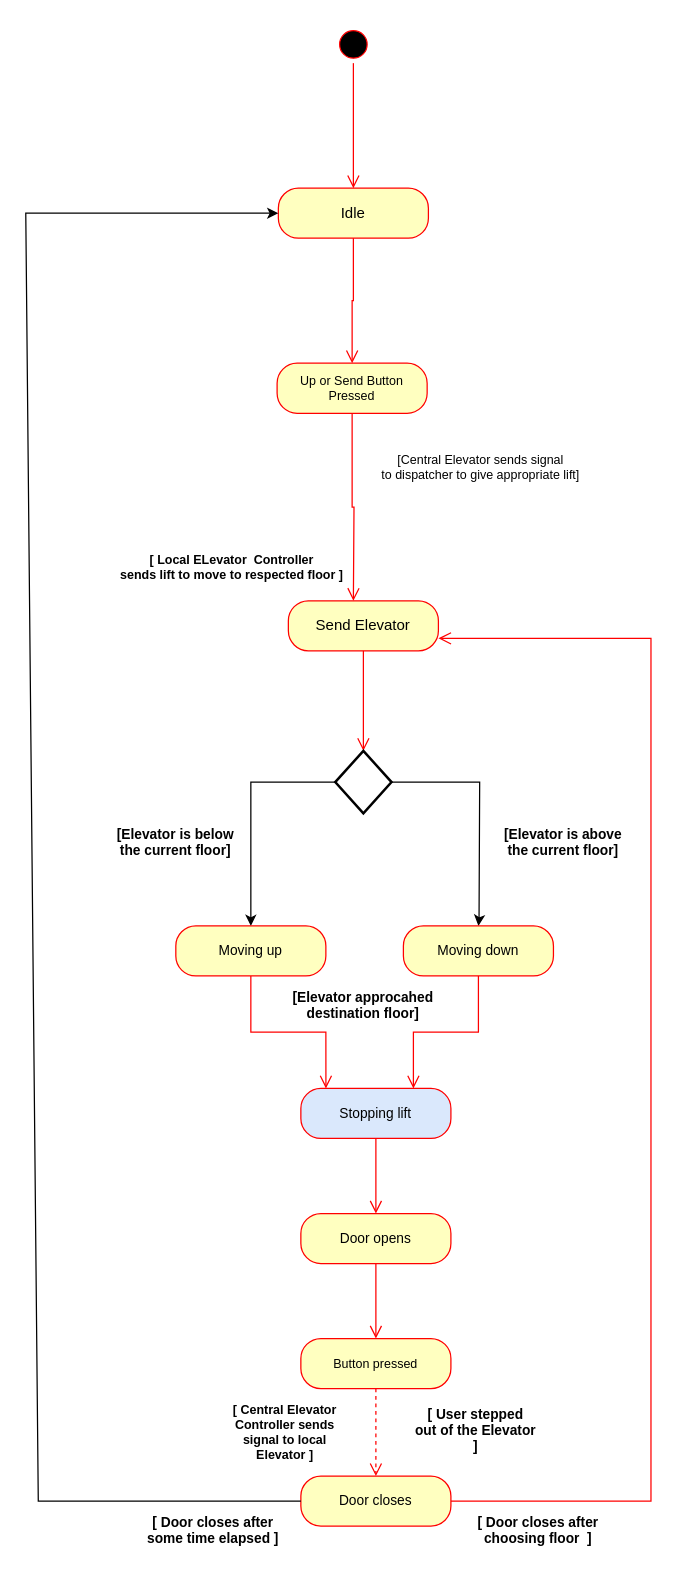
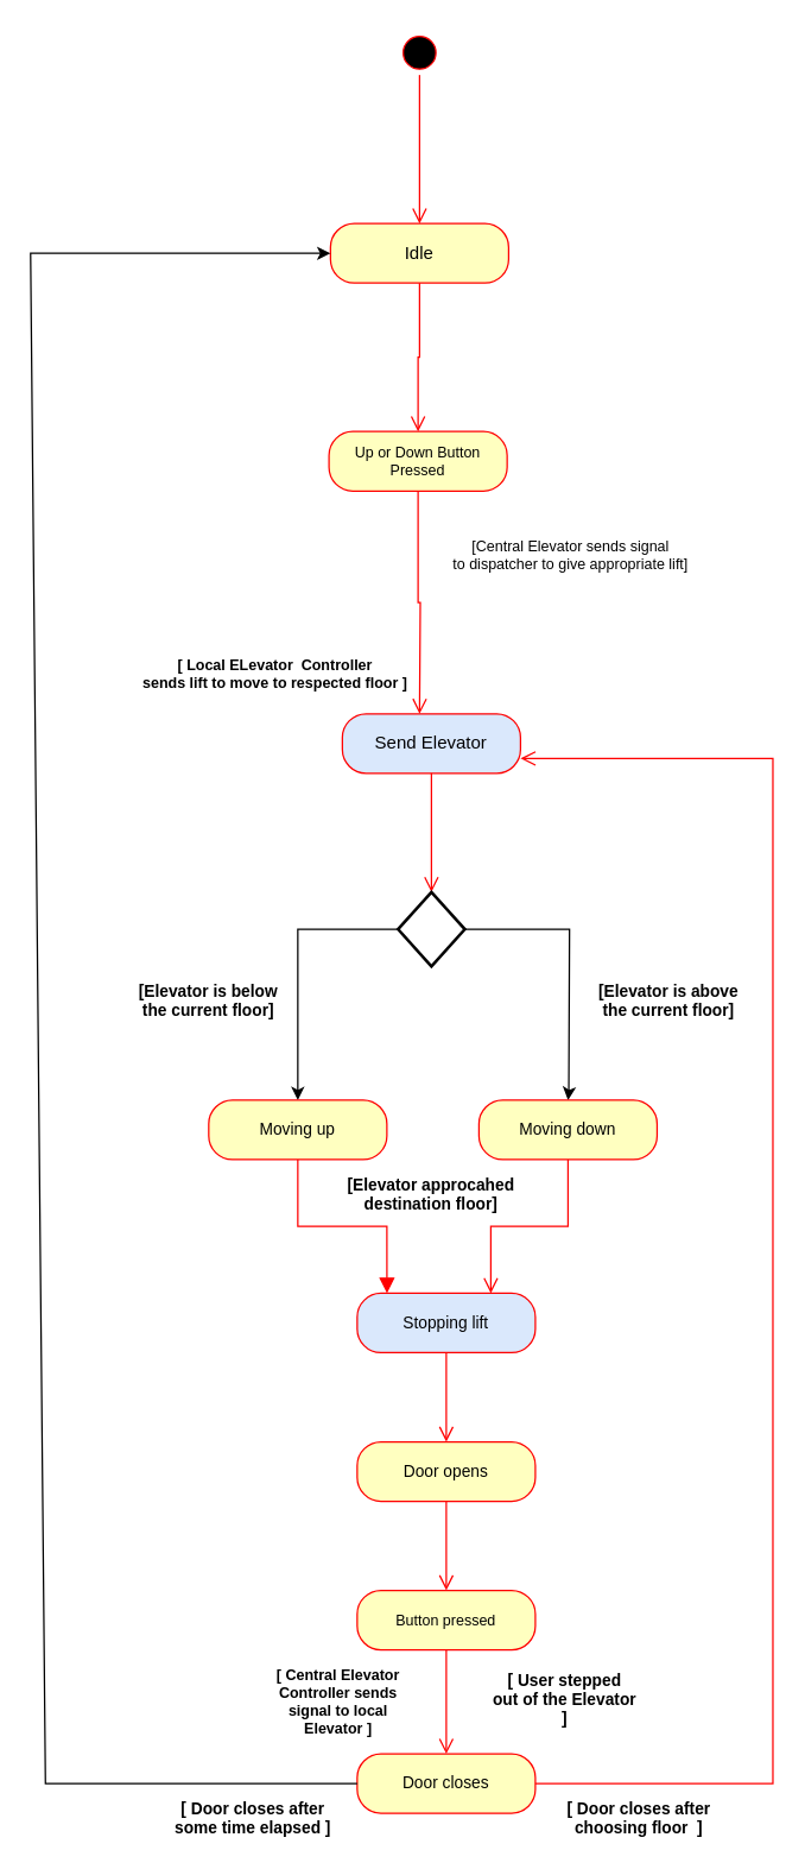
- <mxCell id="32" value="Up or Send Button Pressed" style="rounded=1;whiteSpace=wrap;html=1;arcSize=40;fontColor=#000000;fillColor=#ffffc0;strokeColor=#ff0000;fontSize=10;" vertex="1" parent="1"><mxGeometry x="221" y="290" width="120" height="40" as="geometry" /></mxCell>
+ <mxCell id="32" value="Up or Down Button Pressed" style="rounded=1;whiteSpace=wrap;html=1;arcSize=40;fontColor=#000000;fillColor=#ffffc0;strokeColor=#ff0000;fontSize=10;" vertex="1" parent="1"><mxGeometry x="221" y="290" width="120" height="40" as="geometry" /></mxCell>
- <mxCell id="6" value="Send Elevator" style="rounded=1;whiteSpace=wrap;html=1;arcSize=40;fontColor=#000000;fillColor=#ffffc0;strokeColor=#ff0000;fontSize=12;" parent="1" vertex="1"><mxGeometry x="230" y="480" width="120" height="40" as="geometry" /></mxCell>
+ <mxCell id="6" value="Send Elevator" style="rounded=1;whiteSpace=wrap;html=1;arcSize=40;fontColor=#000000;fillColor=#dae8fc;strokeColor=#ff0000;fontSize=12;" parent="1" vertex="1"><mxGeometry x="230" y="480" width="120" height="40" as="geometry" /></mxCell>
- <mxCell id="13" value="" style="edgeStyle=orthogonalEdgeStyle;html=1;verticalAlign=bottom;endArrow=open;endSize=8;strokeColor=#ff0000;rounded=0;fontSize=11;entryX=0.167;entryY=0;entryDx=0;entryDy=0;entryPerimeter=0;" parent="1" source="12" target="18" edge="1"><mxGeometry relative="1" as="geometry"><mxPoint x="260" y="870" as="targetPoint" /></mxGeometry></mxCell>
+ <mxCell id="13" value="" style="edgeStyle=orthogonalEdgeStyle;html=1;verticalAlign=bottom;endArrow=block;endSize=8;strokeColor=#ff0000;rounded=0;fontSize=11;entryX=0.167;entryY=0;entryDx=0;entryDy=0;entryPerimeter=0;" parent="1" source="12" target="18" edge="1"><mxGeometry relative="1" as="geometry"><mxPoint x="260" y="870" as="targetPoint" /></mxGeometry></mxCell>
- <mxCell id="29" value="" style="edgeStyle=orthogonalEdgeStyle;html=1;verticalAlign=bottom;endArrow=open;endSize=8;strokeColor=#ff0000;rounded=0;fontSize=10;entryX=0.5;entryY=0;entryDx=0;entryDy=0;dashed=1;" edge="1" source="28" parent="1" target="23"><mxGeometry relative="1" as="geometry"><mxPoint x="300" y="1170" as="targetPoint" /></mxGeometry></mxCell>
+ <mxCell id="29" value="" style="edgeStyle=orthogonalEdgeStyle;html=1;verticalAlign=bottom;endArrow=open;endSize=8;strokeColor=#ff0000;rounded=0;fontSize=10;entryX=0.5;entryY=0;entryDx=0;entryDy=0;" edge="1" source="28" parent="1" target="23"><mxGeometry relative="1" as="geometry"><mxPoint x="300" y="1170" as="targetPoint" /></mxGeometry></mxCell>
